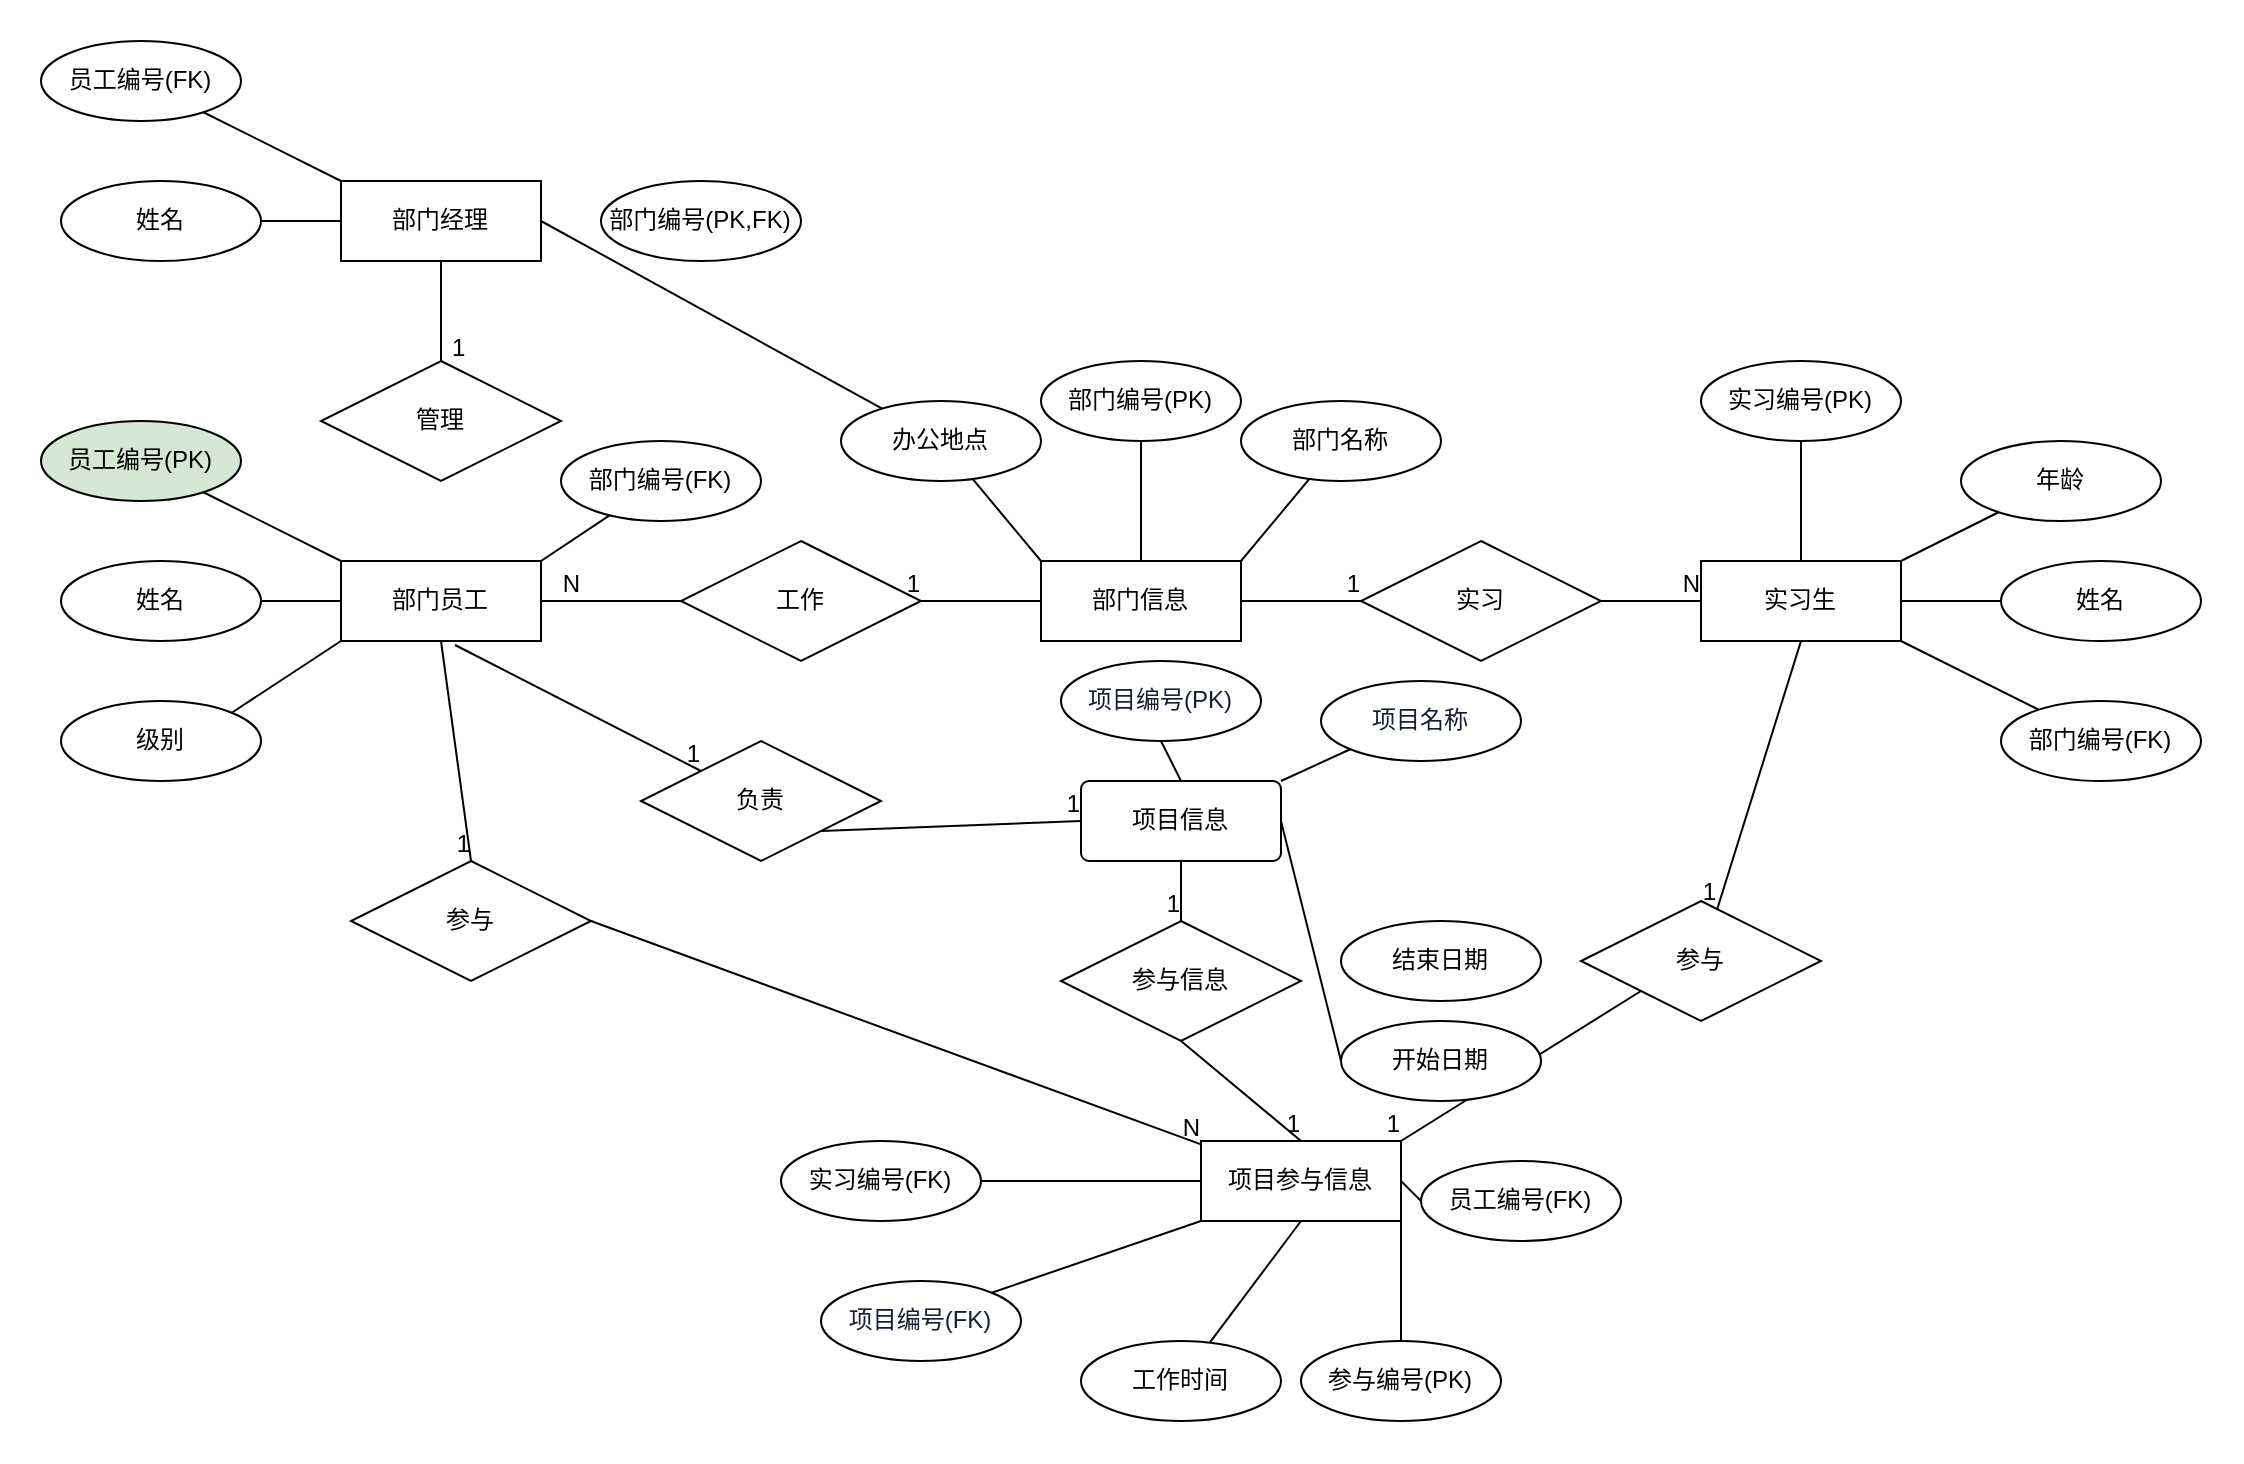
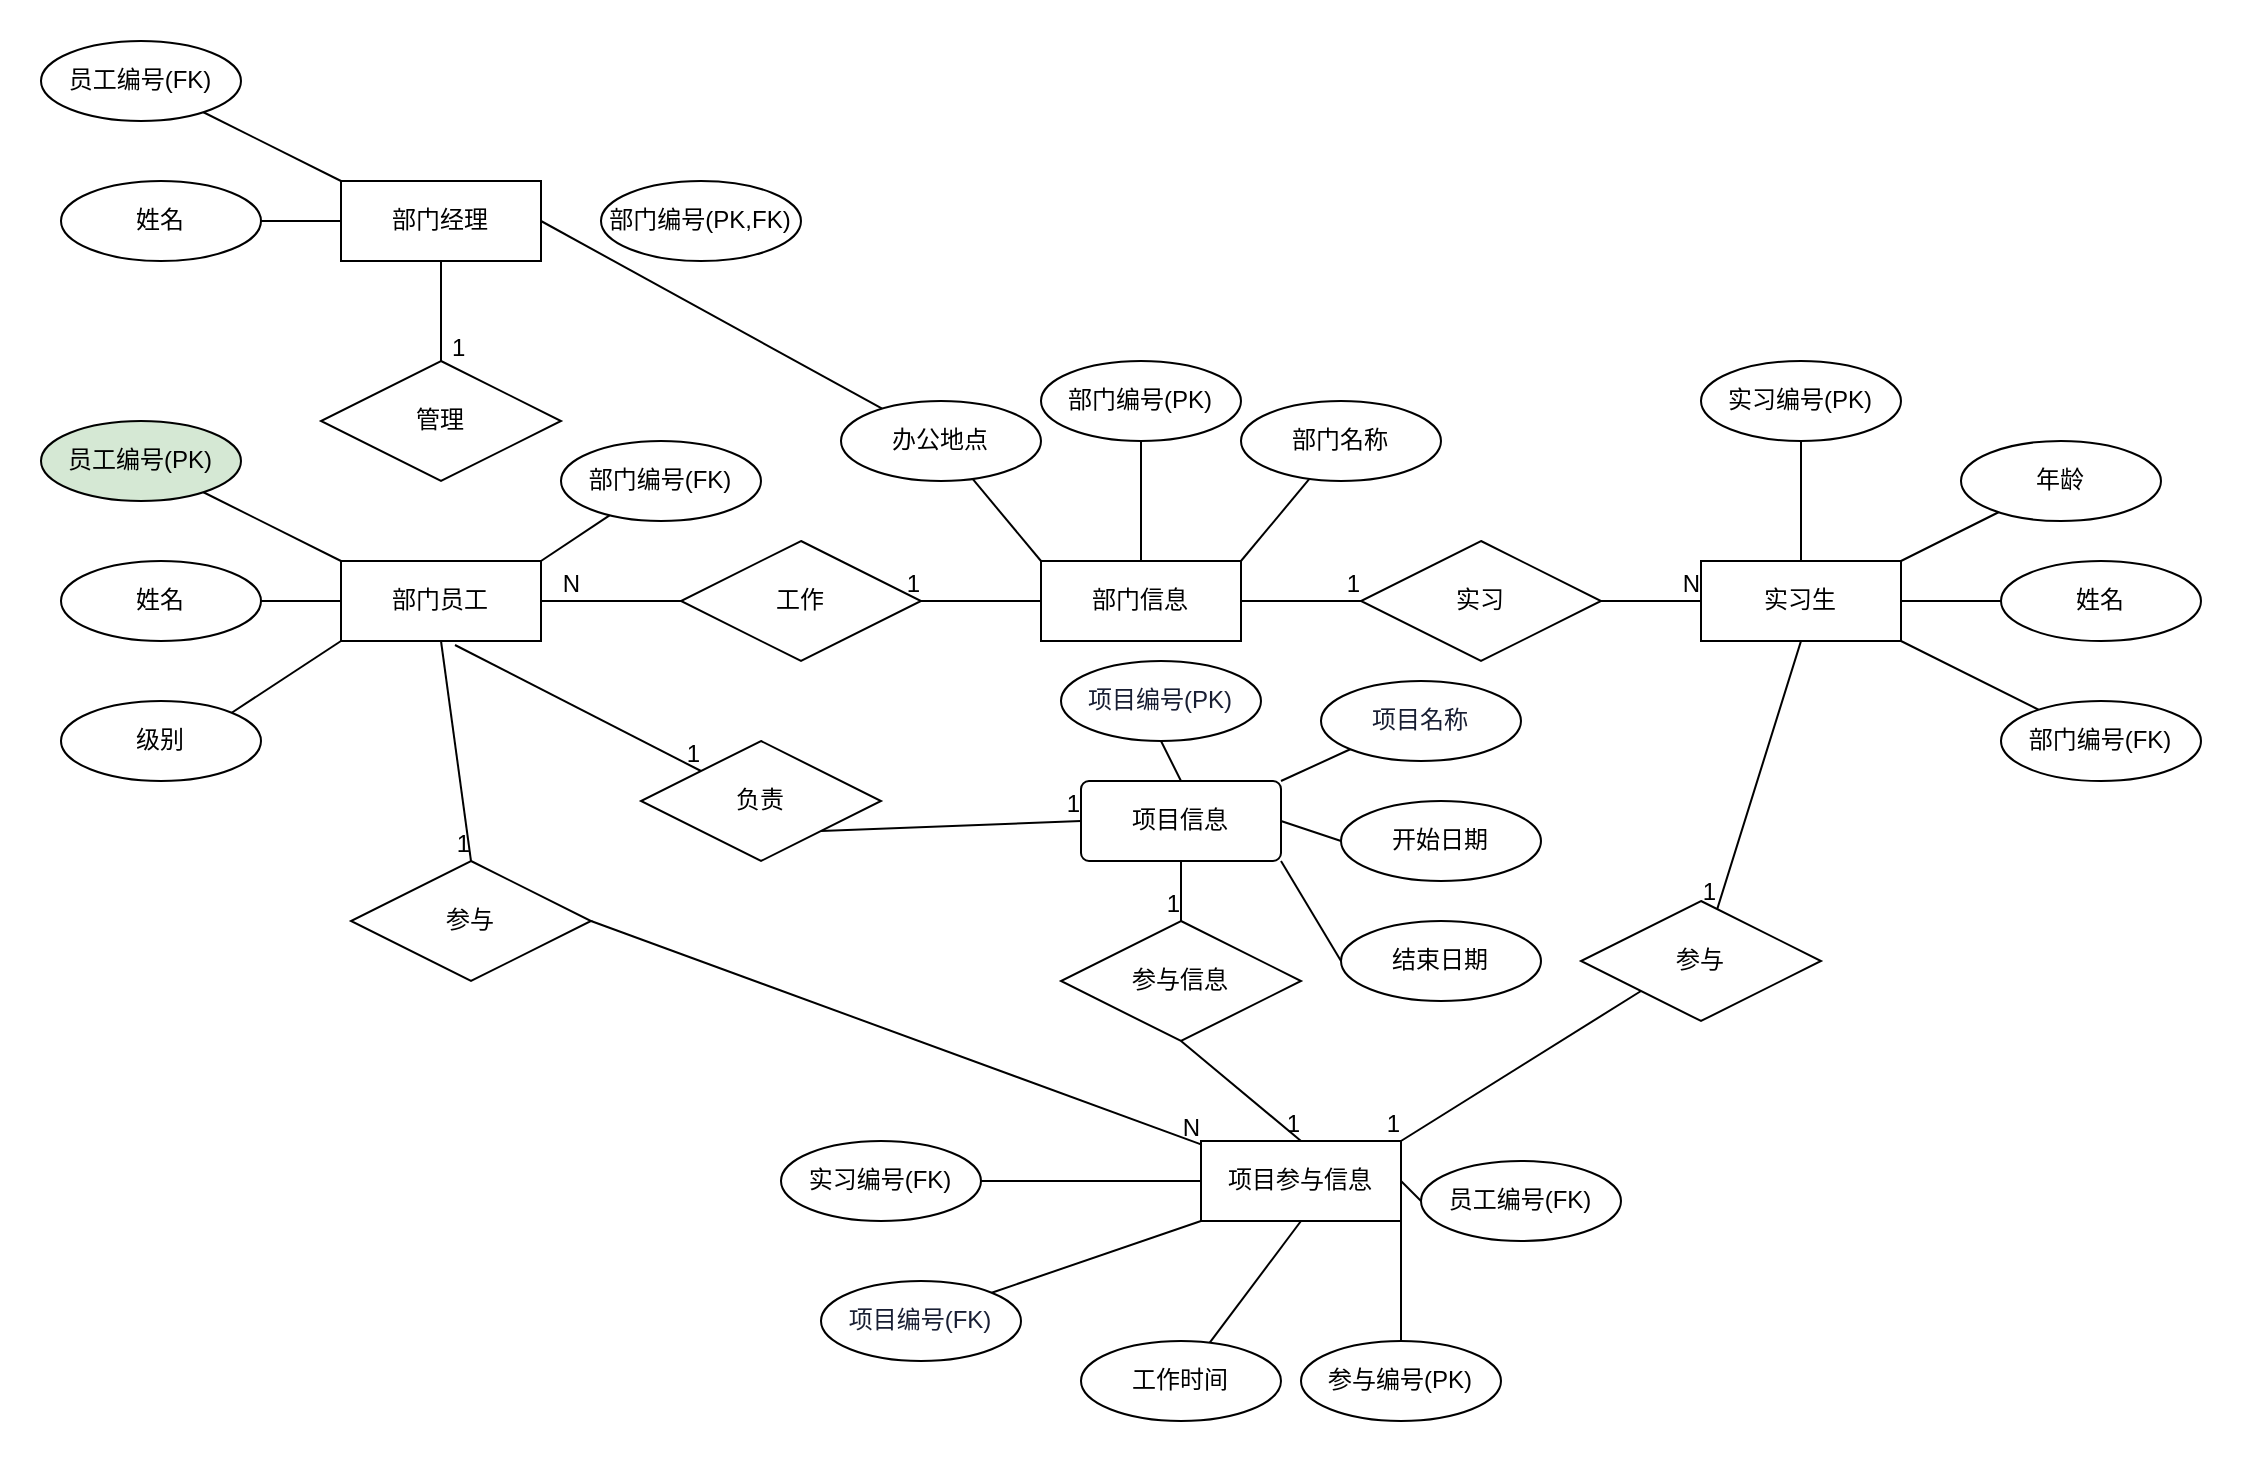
+ <mxCell id="79" value="" style="endArrow=none;html=1;rounded=0;exitX=1;exitY=1;exitDx=0;exitDy=0;entryX=0;entryY=0.5;entryDx=0;entryDy=0;" edge="1" parent="1" source="48" target="75"><mxGeometry relative="1" as="geometry"><mxPoint x="570" y="400" as="sourcePoint" /><mxPoint x="730" y="400" as="targetPoint" /></mxGeometry></mxCell>
- <mxCell id="74" value="开始日期" style="ellipse;whiteSpace=wrap;html=1;align=center;" vertex="1" parent="1"><mxGeometry x="670" y="510" width="100" height="40" as="geometry" /></mxCell>
+ <mxCell id="74" value="开始日期" style="ellipse;whiteSpace=wrap;html=1;align=center;" vertex="1" parent="1"><mxGeometry x="670" y="400" width="100" height="40" as="geometry" /></mxCell>
